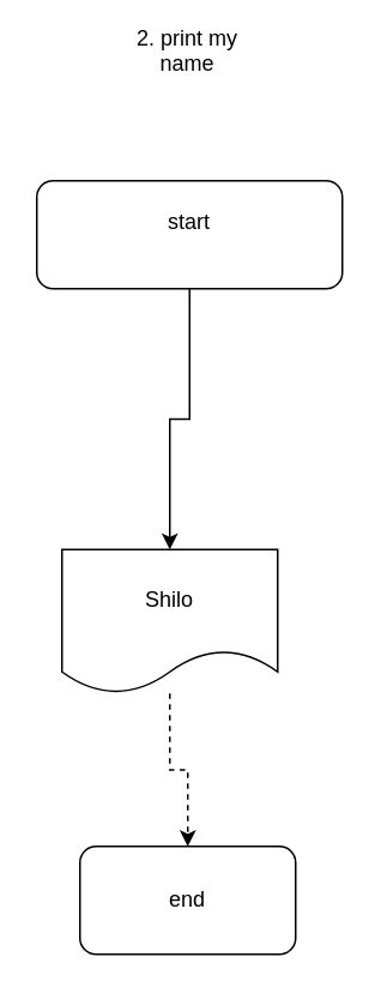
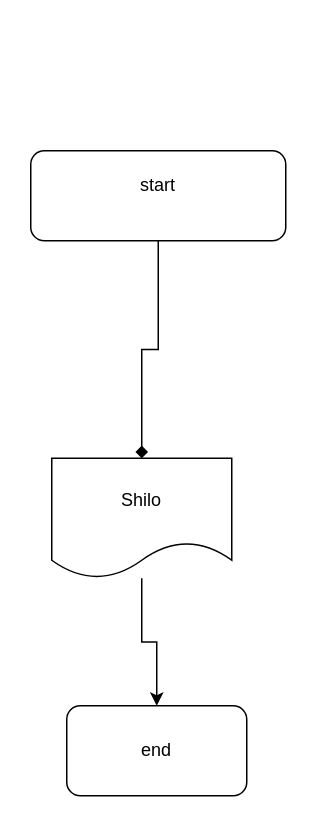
- <mxCell id="4" value="2. print my name&lt;div&gt;&lt;br&gt;&lt;/div&gt;" style="text;html=1;align=center;verticalAlign=middle;whiteSpace=wrap;rounded=0;" vertex="1" parent="1"><mxGeometry x="74" y="20" width="60" height="30" as="geometry" /></mxCell>
- <mxCell id="2" value="" style="edgeStyle=orthogonalEdgeStyle;rounded=0;orthogonalLoop=1;jettySize=auto;html=1;entryX=0.5;entryY=0;entryDx=0;entryDy=0;" edge="1" parent="1" source="3" target="6"><mxGeometry relative="1" as="geometry"><mxPoint x="104" y="230" as="targetPoint" /></mxGeometry></mxCell>
+ <mxCell id="2" value="" style="edgeStyle=orthogonalEdgeStyle;rounded=0;orthogonalLoop=1;jettySize=auto;html=1;entryX=0.5;entryY=0;entryDx=0;entryDy=0;endArrow=diamond;" edge="1" parent="1" source="3" target="6"><mxGeometry relative="1" as="geometry"><mxPoint x="104" y="230" as="targetPoint" /></mxGeometry></mxCell>
- <mxCell id="5" value="" style="edgeStyle=orthogonalEdgeStyle;rounded=0;orthogonalLoop=1;jettySize=auto;html=1;dashed=1;" edge="1" parent="1" source="6" target="7"><mxGeometry relative="1" as="geometry" /></mxCell>
+ <mxCell id="5" value="" style="edgeStyle=orthogonalEdgeStyle;rounded=0;orthogonalLoop=1;jettySize=auto;html=1;" edge="1" parent="1" source="6" target="7"><mxGeometry relative="1" as="geometry" /></mxCell>
